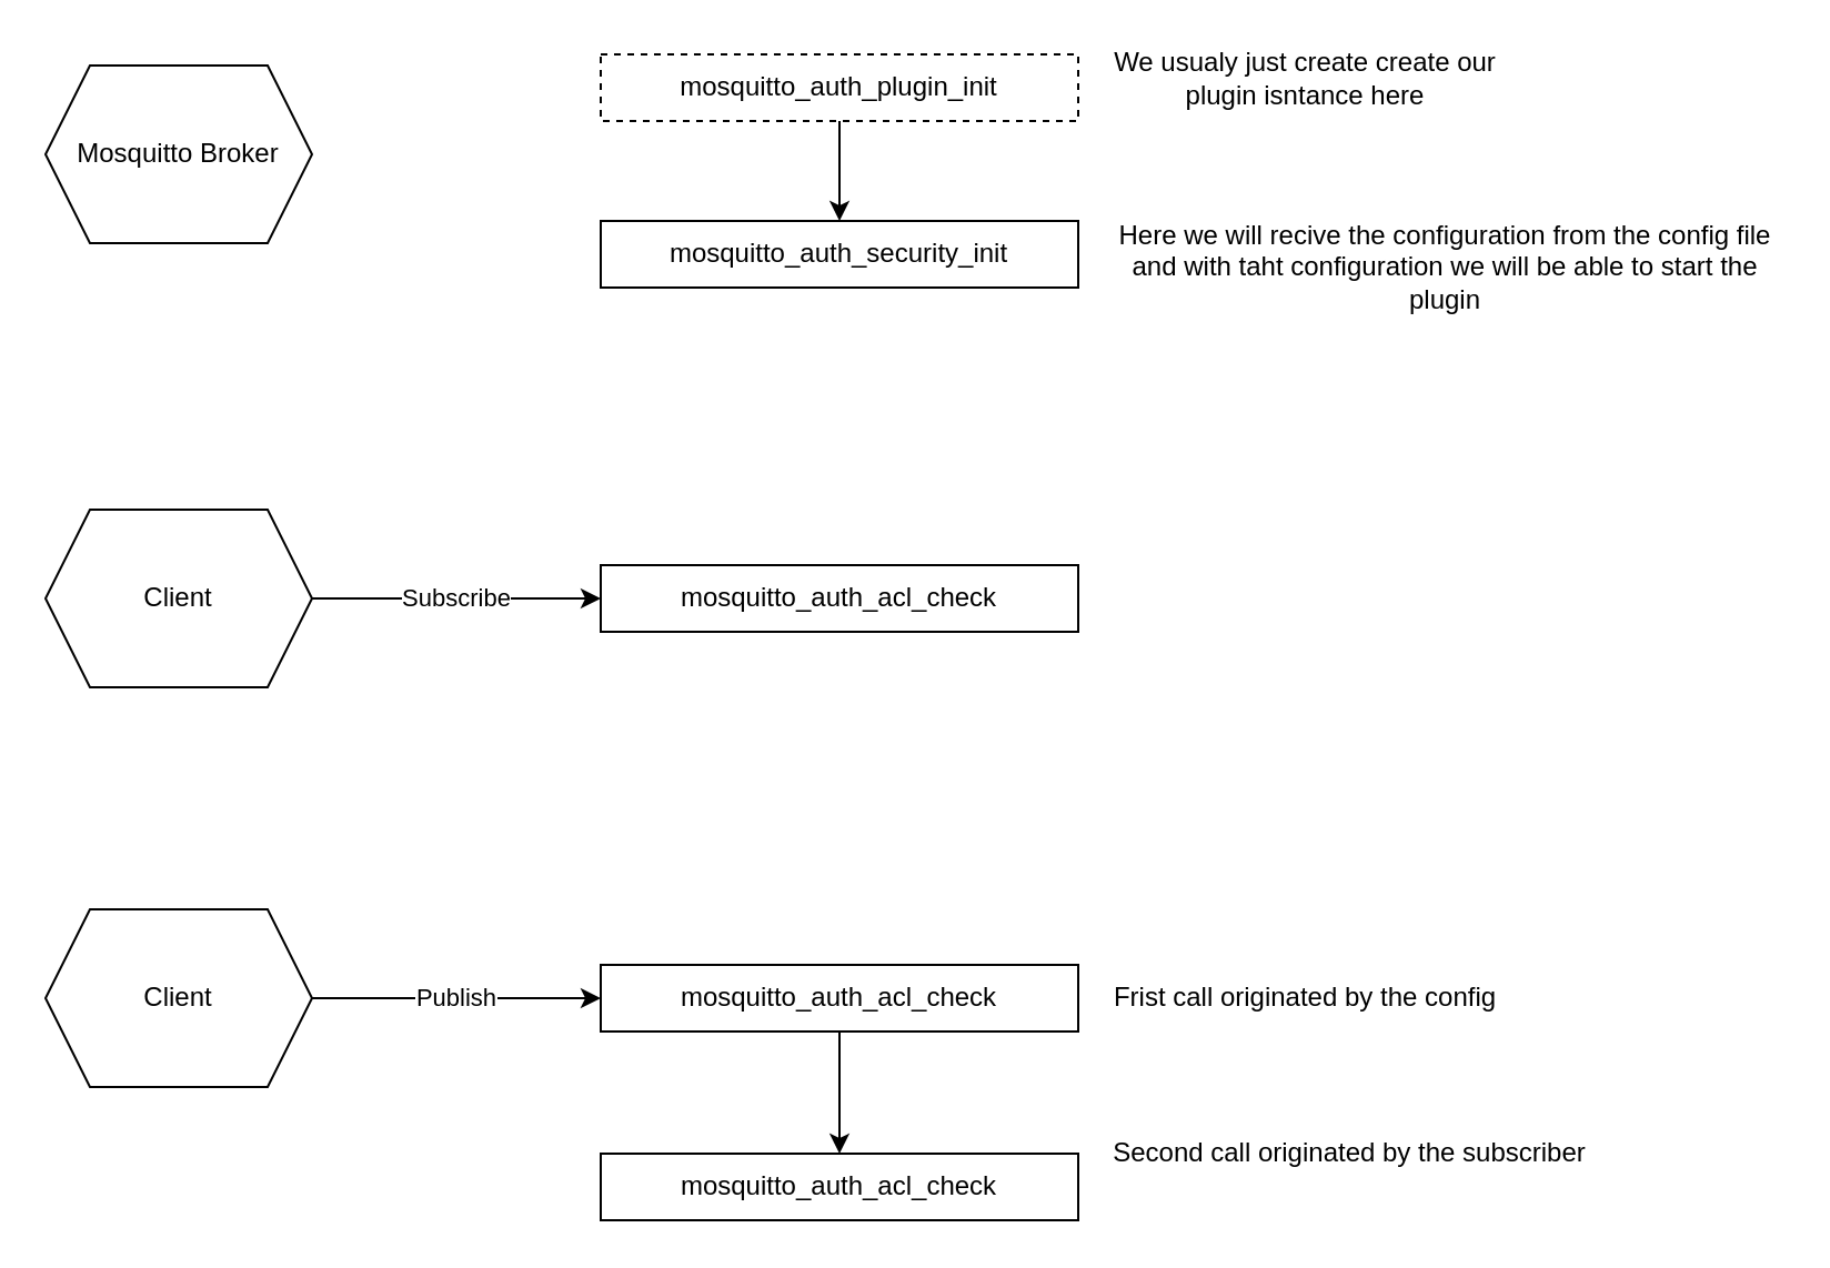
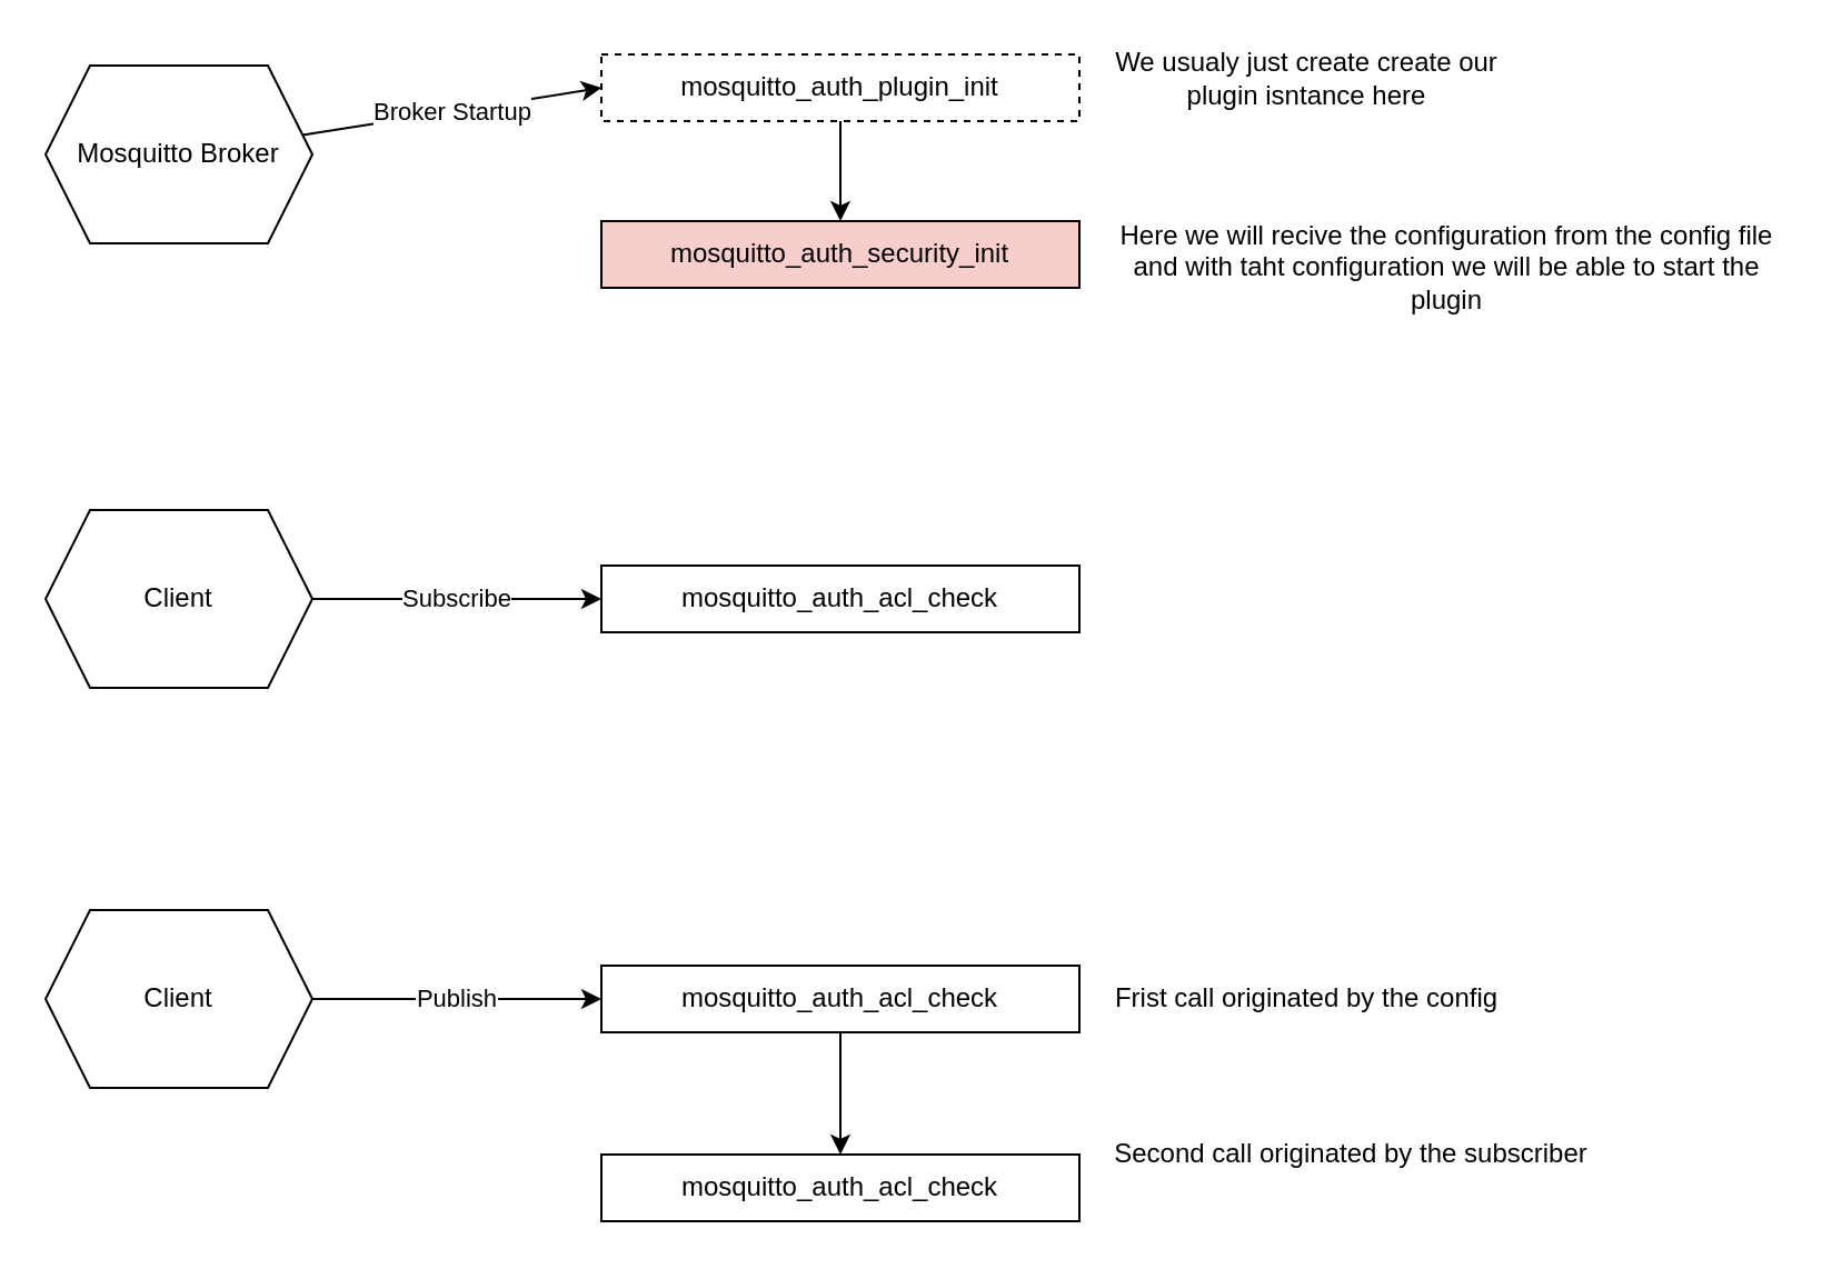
+ <mxCell id="2" value="Broker Startup" style="edgeStyle=none;html=1;entryX=0;entryY=0.5;entryDx=0;entryDy=0;" parent="1" source="3" target="5" edge="1"><mxGeometry relative="1" as="geometry"><mxPoint x="230" y="39" as="targetPoint" /></mxGeometry></mxCell>
- <mxCell id="6" value="mosquitto_auth_security_init" style="rounded=0;whiteSpace=wrap;html=1;" parent="1" vertex="1"><mxGeometry x="270" y="99" width="215" height="30" as="geometry" /></mxCell>
+ <mxCell id="6" value="mosquitto_auth_security_init" style="rounded=0;whiteSpace=wrap;html=1;fillColor=#f8cecc;" parent="1" vertex="1"><mxGeometry x="270" y="99" width="215" height="30" as="geometry" /></mxCell>
